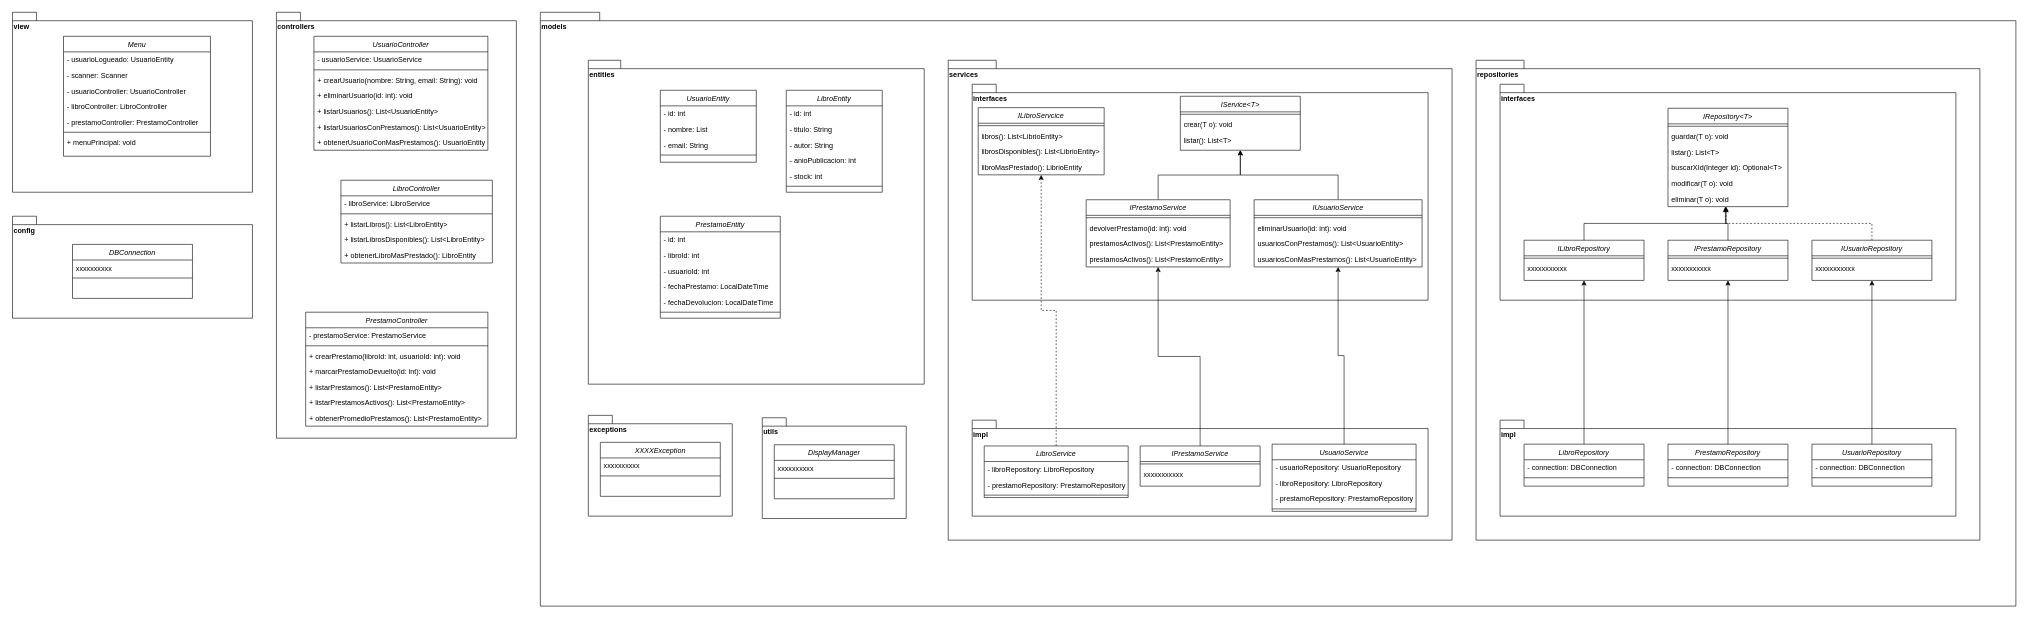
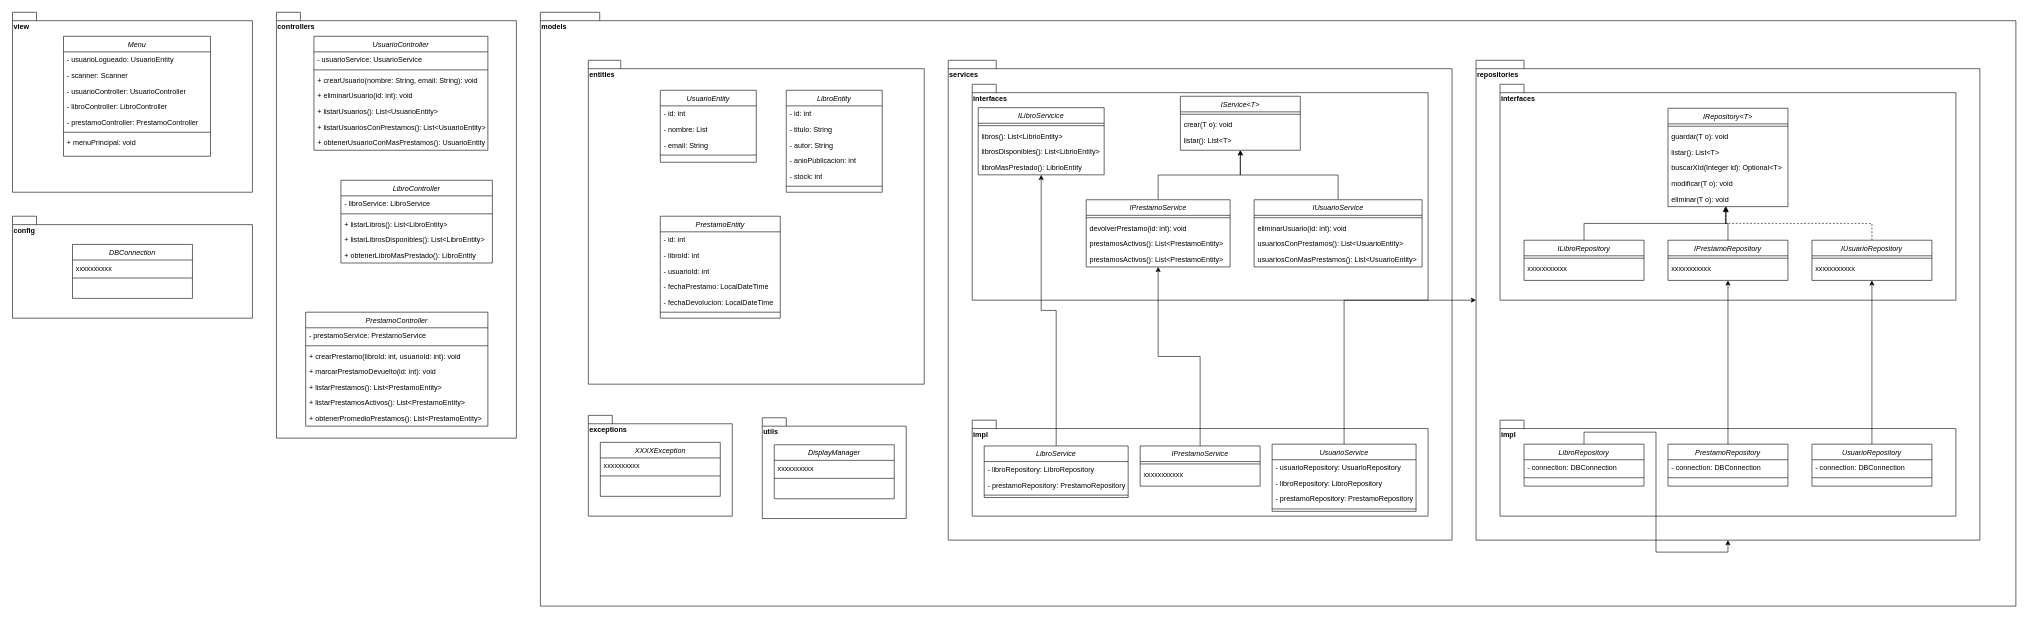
- <mxCell id="49" style="edgeStyle=orthogonalEdgeStyle;rounded=0;orthogonalLoop=1;jettySize=auto;html=1;exitX=0.5;exitY=0;exitDx=0;exitDy=0;entryX=0.5;entryY=1;entryDx=0;entryDy=0;" parent="1" source="50" target="40" edge="1"><mxGeometry relative="1" as="geometry" /></mxCell>
+ <mxCell id="49" style="edgeStyle=orthogonalEdgeStyle;rounded=0;orthogonalLoop=1;jettySize=auto;html=1;exitX=0.5;exitY=0;exitDx=0;exitDy=0;" parent="1" source="50" target="3" edge="1"><mxGeometry relative="1" as="geometry" /></mxCell>
- <mxCell id="81" style="edgeStyle=orthogonalEdgeStyle;rounded=0;orthogonalLoop=1;jettySize=auto;html=1;exitX=0.5;exitY=0;exitDx=0;exitDy=0;entryX=0.5;entryY=1;entryDx=0;entryDy=0;dashed=1;" parent="1" source="82" target="76" edge="1"><mxGeometry relative="1" as="geometry" /></mxCell>
+ <mxCell id="81" style="edgeStyle=orthogonalEdgeStyle;rounded=0;orthogonalLoop=1;jettySize=auto;html=1;exitX=0.5;exitY=0;exitDx=0;exitDy=0;entryX=0.5;entryY=1;entryDx=0;entryDy=0;" parent="1" source="82" target="76" edge="1"><mxGeometry relative="1" as="geometry" /></mxCell>
- <mxCell id="60" style="edgeStyle=orthogonalEdgeStyle;rounded=0;orthogonalLoop=1;jettySize=auto;html=1;exitX=0.5;exitY=0;exitDx=0;exitDy=0;entryX=0.5;entryY=1;entryDx=0;entryDy=0;" parent="1" source="61" target="71" edge="1"><mxGeometry relative="1" as="geometry" /></mxCell>
+ <mxCell id="60" style="edgeStyle=orthogonalEdgeStyle;rounded=0;orthogonalLoop=1;jettySize=auto;html=1;exitX=0.5;exitY=0;exitDx=0;exitDy=0;" parent="1" source="61" target="3" edge="1"><mxGeometry relative="1" as="geometry" /></mxCell>
